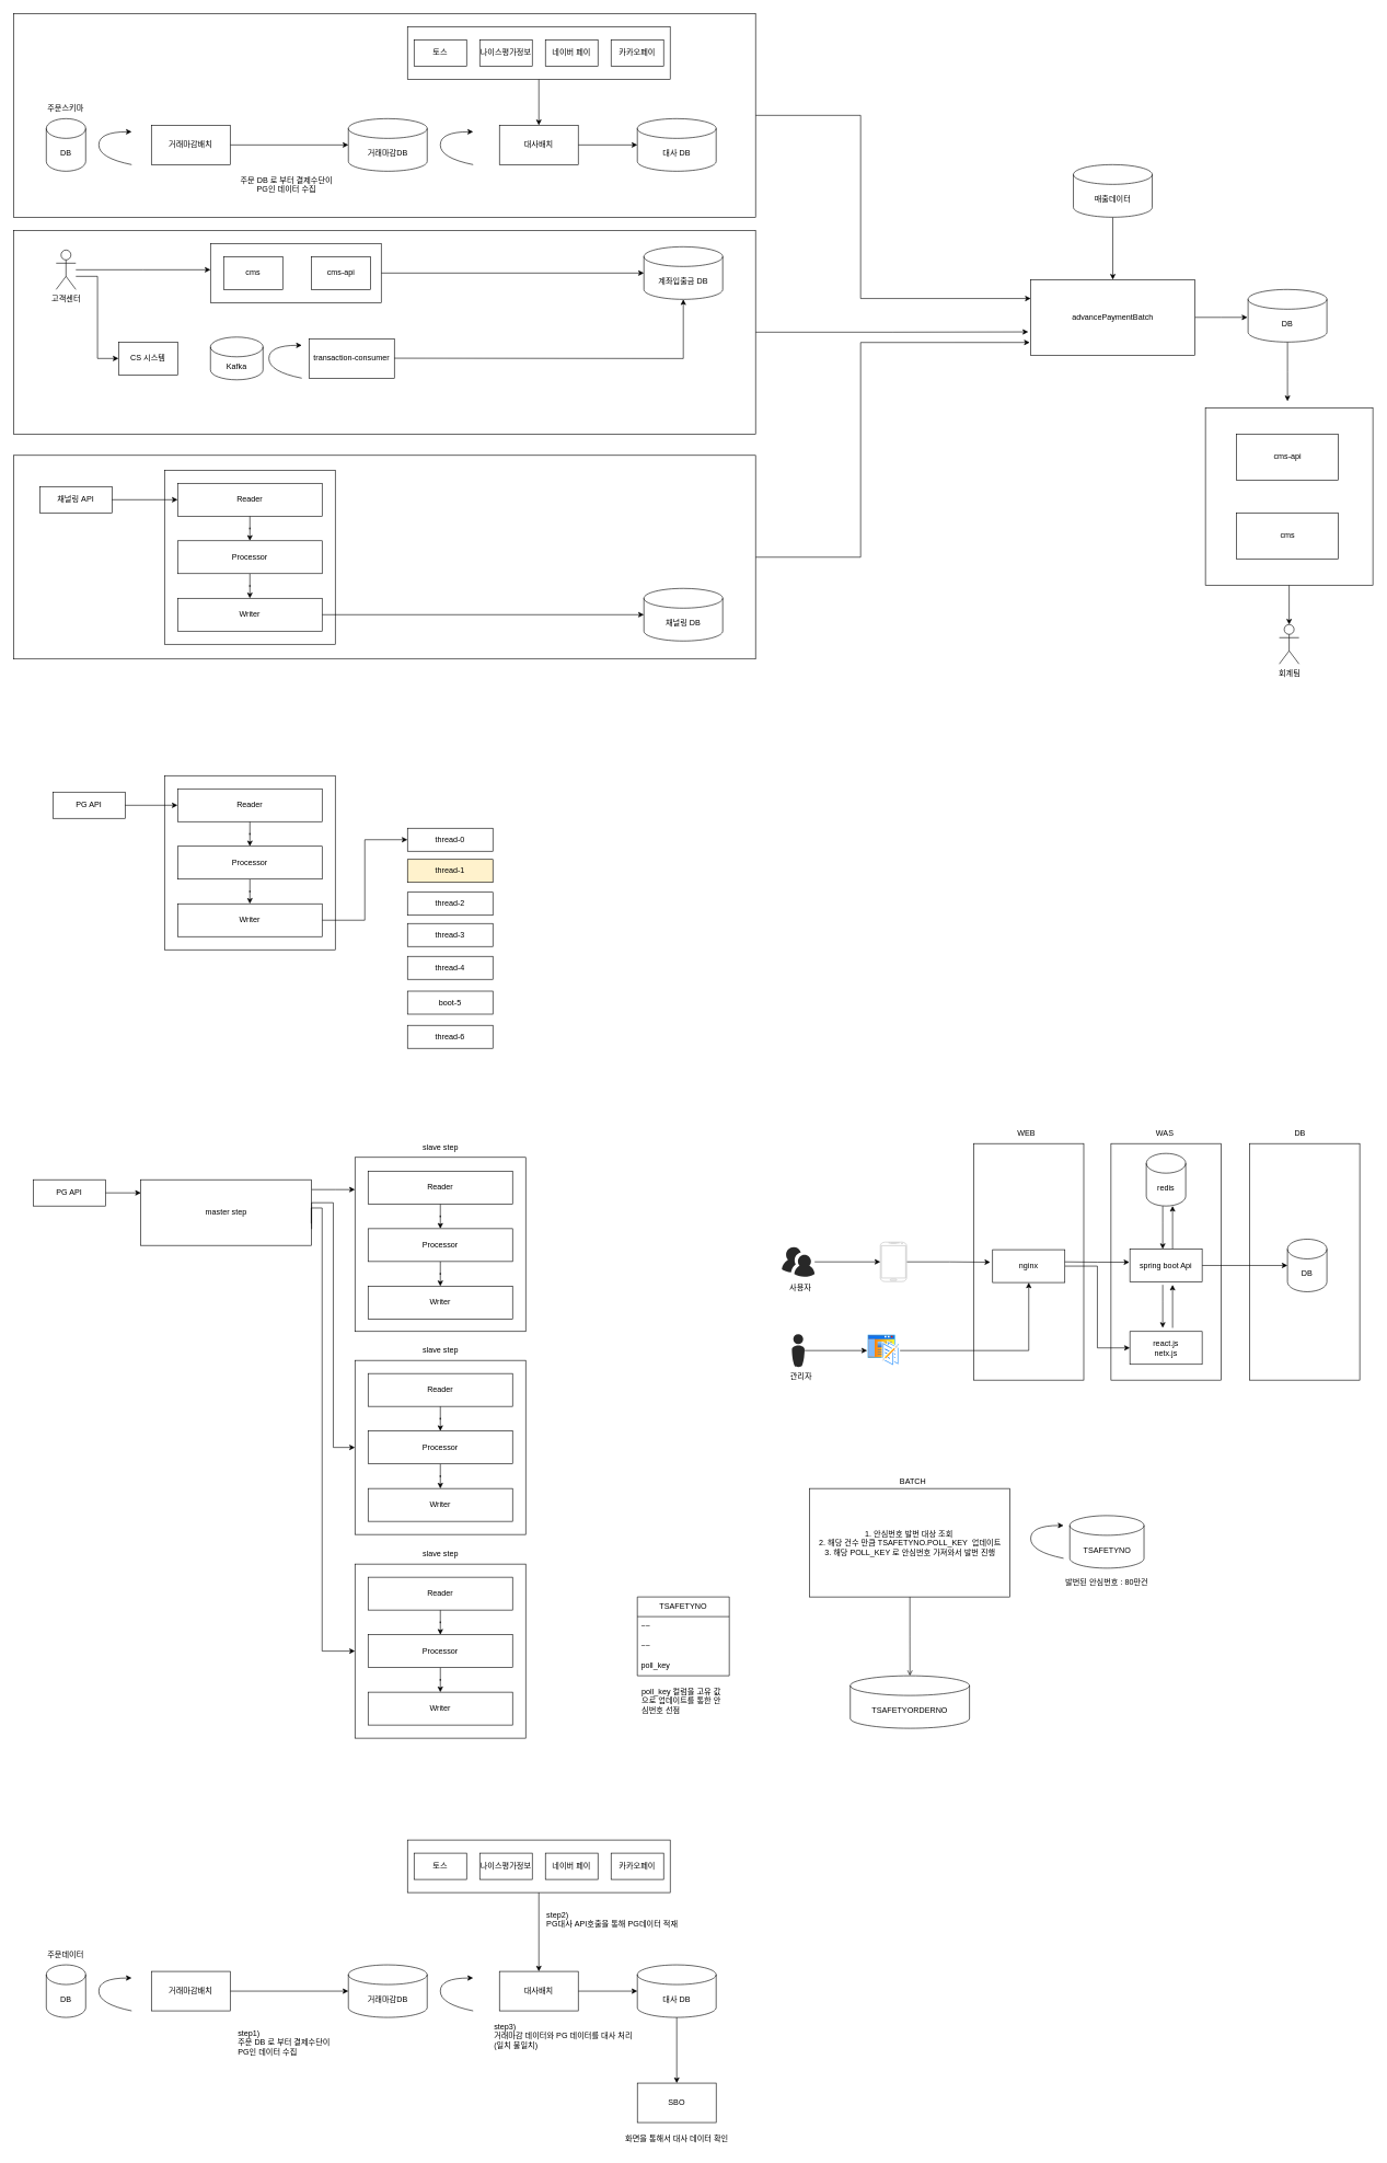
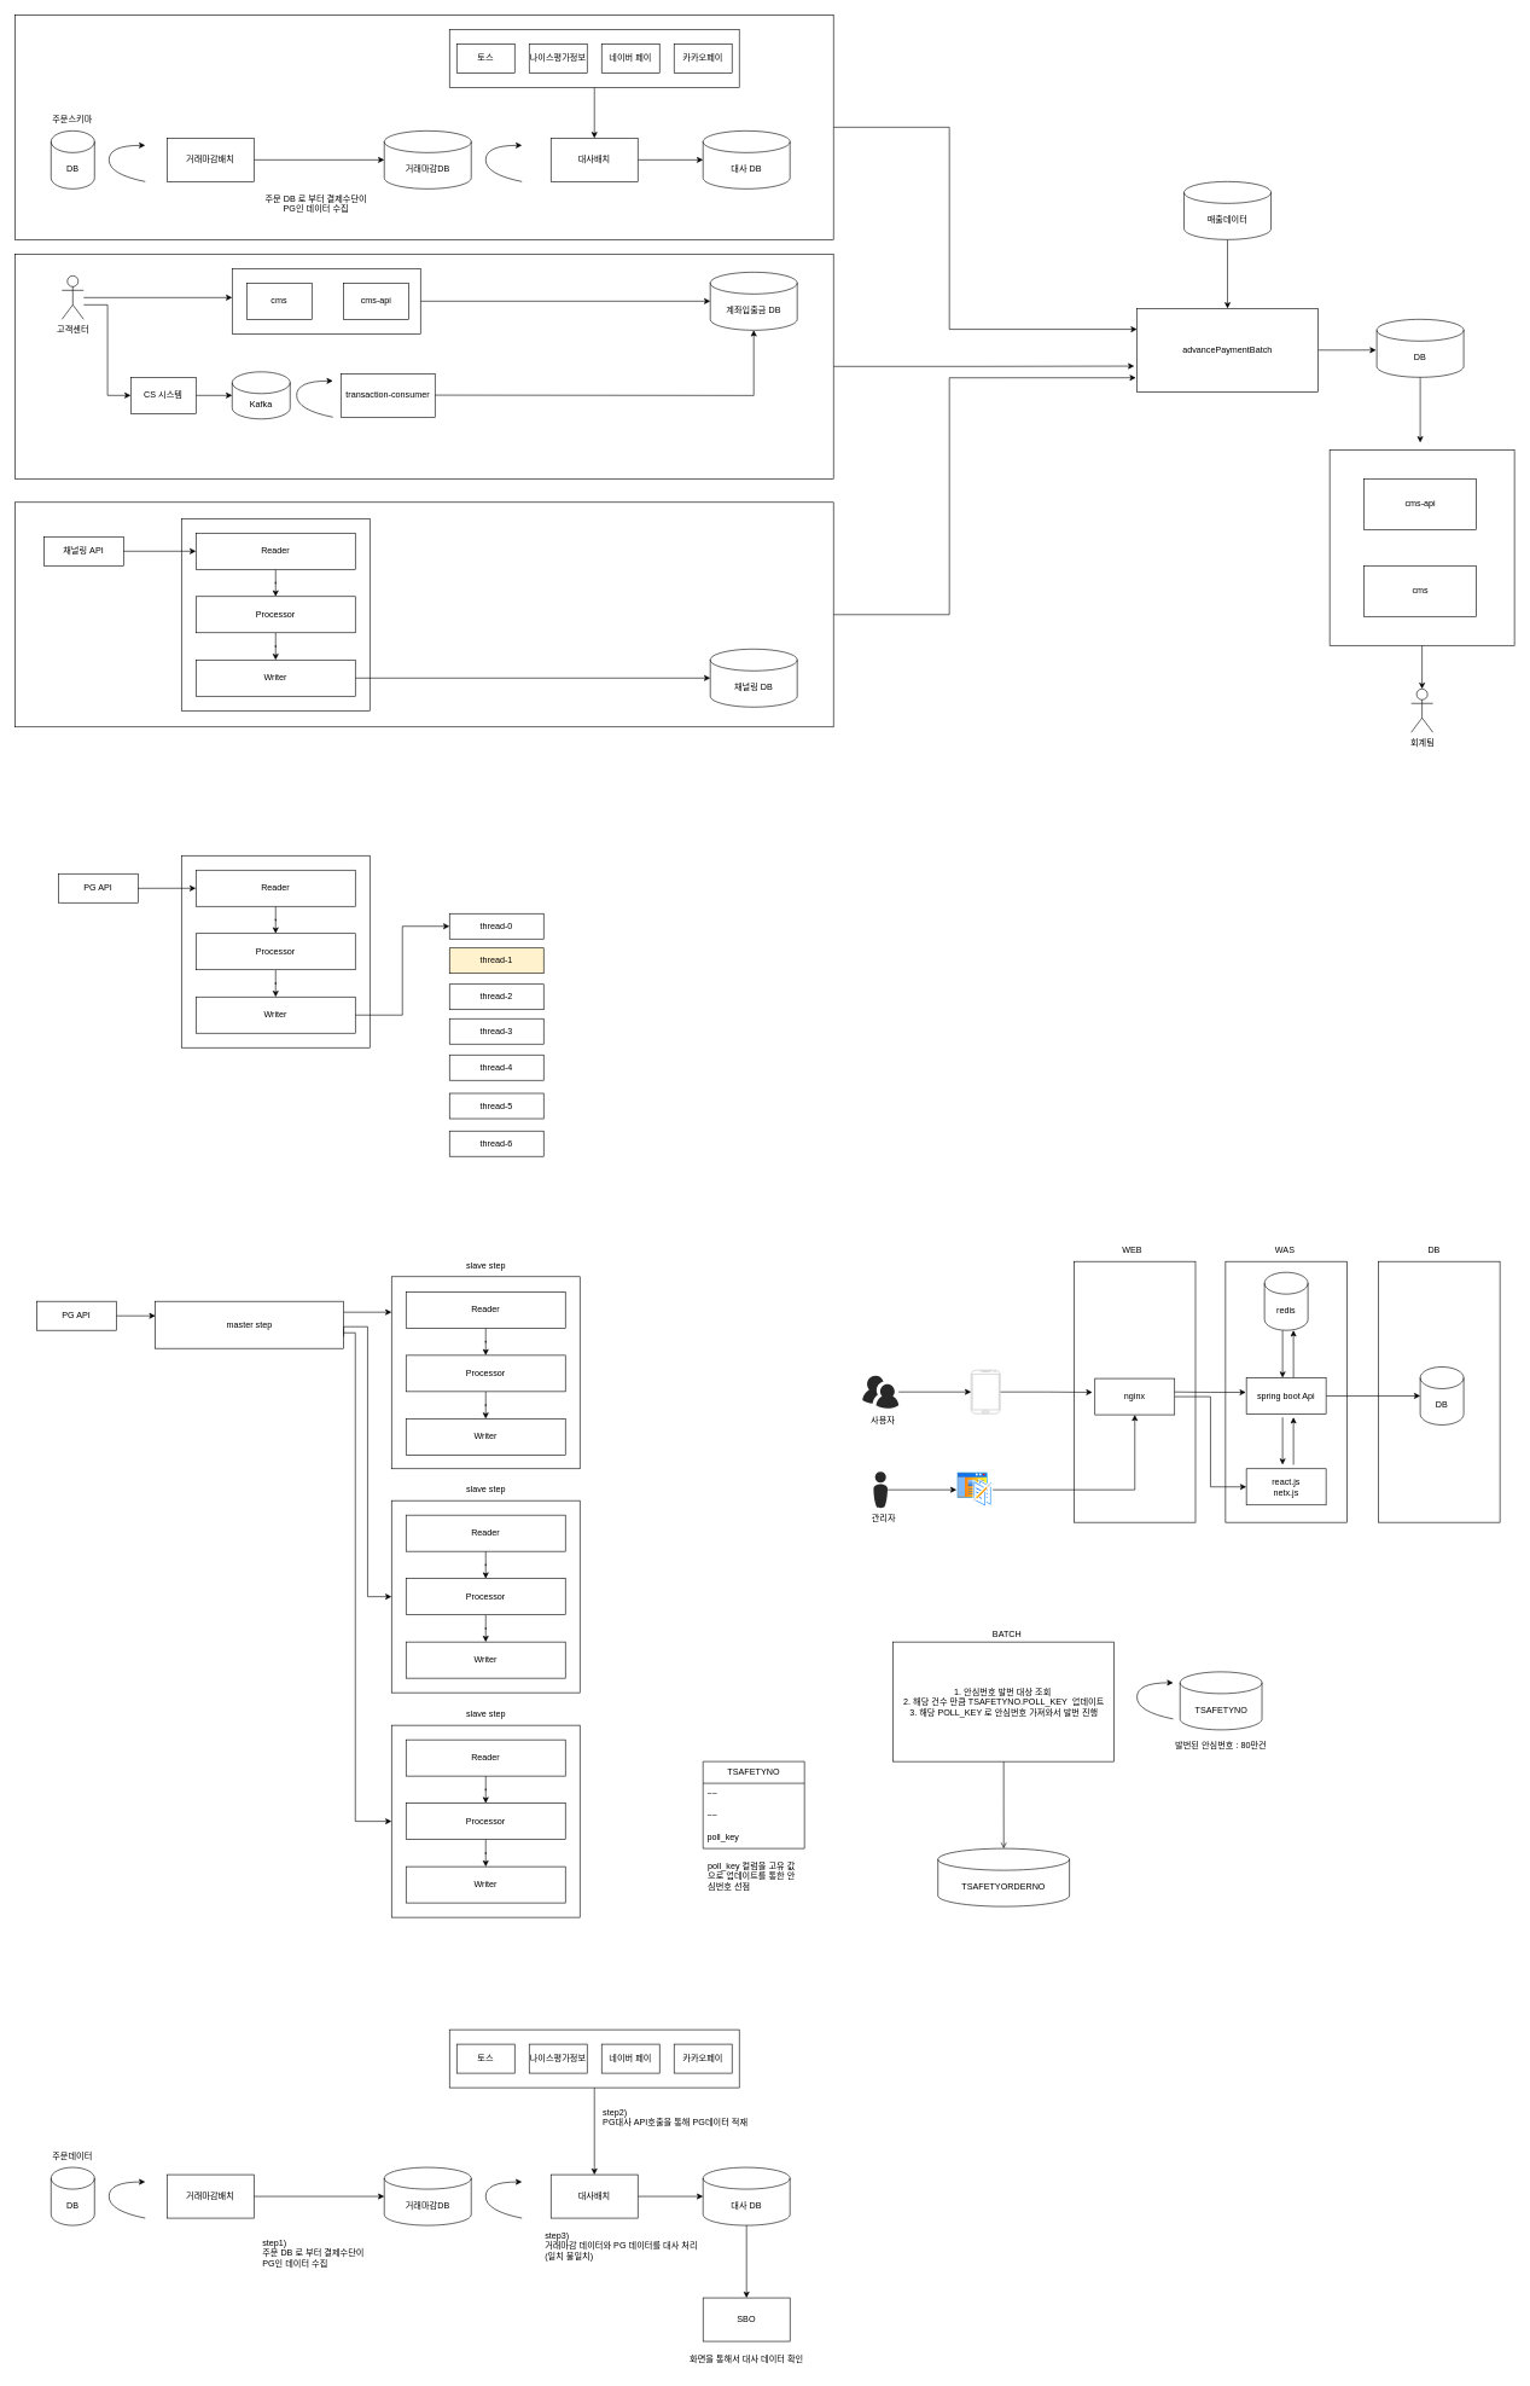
+ <mxCell id="38" value="" style="edgeStyle=orthogonalEdgeStyle;rounded=0;orthogonalLoop=1;jettySize=auto;html=1;" parent="1" source="39" target="40" edge="1"><mxGeometry relative="1" as="geometry" /></mxCell>
- <mxCell id="76" value="boot-5" style="rounded=0;whiteSpace=wrap;html=1;" parent="1" vertex="1"><mxGeometry x="620" y="1508" width="130" height="35" as="geometry" /></mxCell>
+ <mxCell id="76" value="thread-5" style="rounded=0;whiteSpace=wrap;html=1;" parent="1" vertex="1"><mxGeometry x="620" y="1508" width="130" height="35" as="geometry" /></mxCell>
- <mxCell id="86" value="master step" style="rounded=0;whiteSpace=wrap;html=1;" parent="1" vertex="1"><mxGeometry x="214" y="1795" width="260" height="100" as="geometry" /></mxCell>
+ <mxCell id="86" value="master step" style="rounded=0;whiteSpace=wrap;html=1;" parent="1" vertex="1"><mxGeometry x="214" y="1795" width="260" height="65" as="geometry" /></mxCell>
